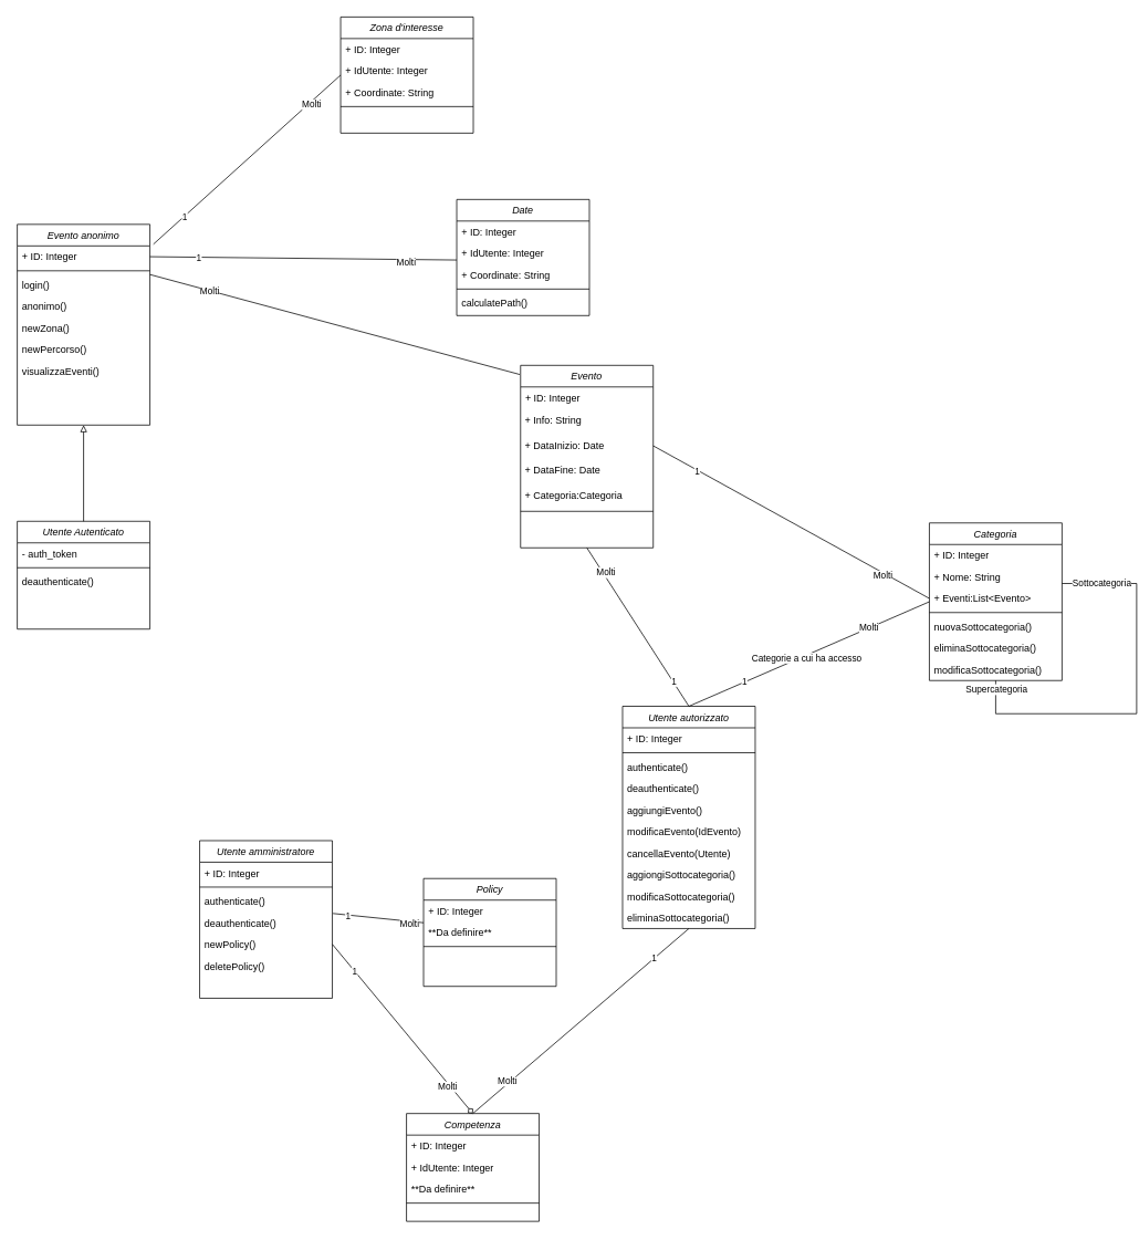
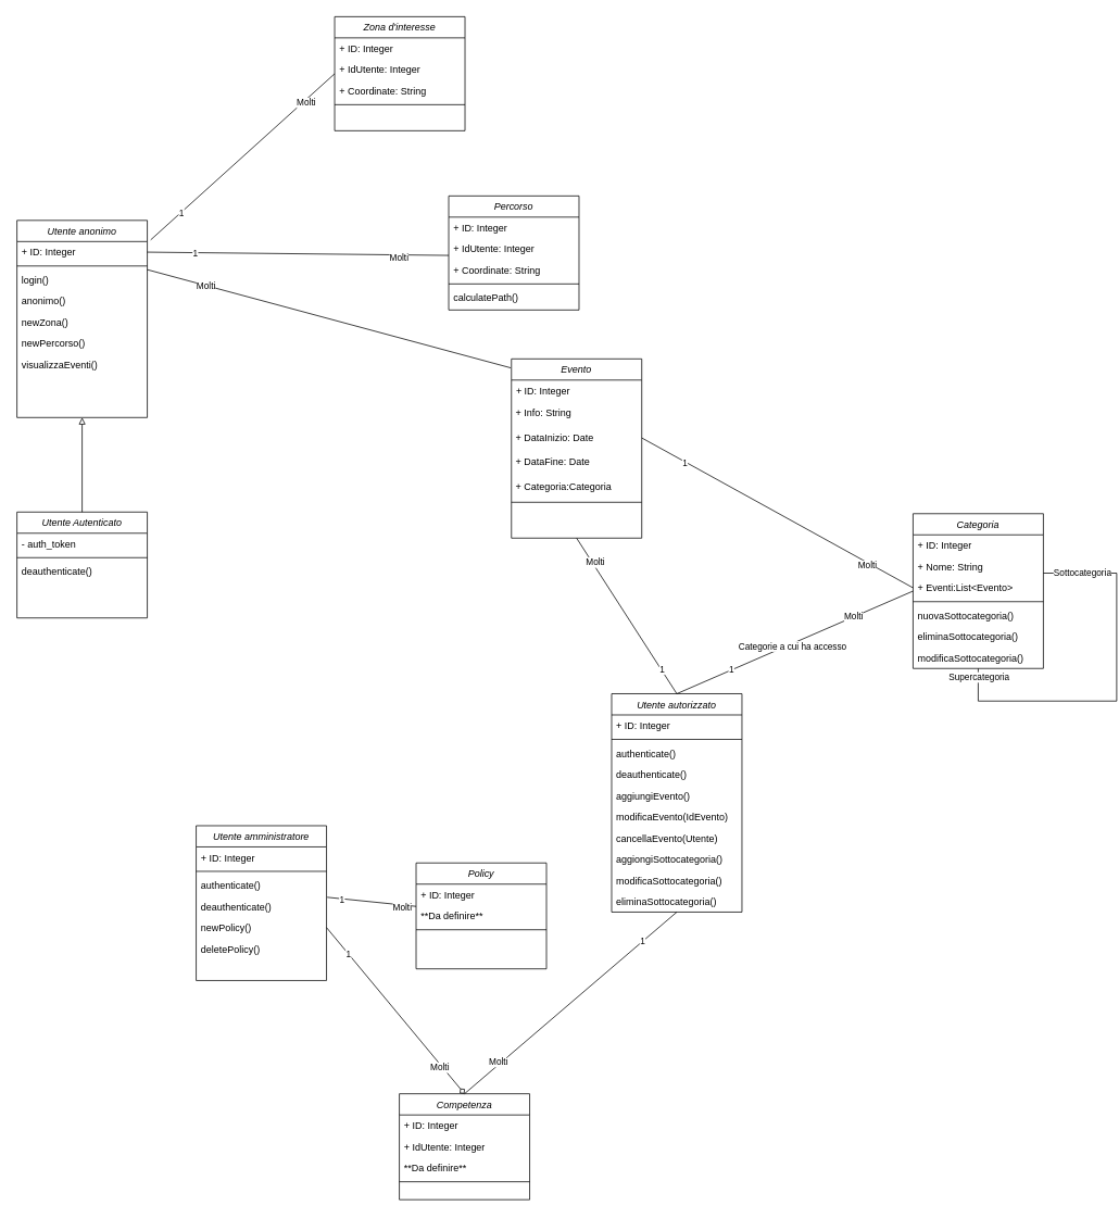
- <mxCell id="10" value="Date" style="swimlane;fontStyle=2;align=center;verticalAlign=top;childLayout=stackLayout;horizontal=1;startSize=26;horizontalStack=0;resizeParent=1;resizeLast=0;collapsible=1;marginBottom=0;rounded=0;shadow=0;strokeWidth=1;" parent="1" vertex="1"><mxGeometry x="550" y="240" width="160" height="140" as="geometry"><mxRectangle x="220" y="120" width="160" height="26" as="alternateBounds" /></mxGeometry></mxCell>
+ <mxCell id="10" value="Percorso" style="swimlane;fontStyle=2;align=center;verticalAlign=top;childLayout=stackLayout;horizontal=1;startSize=26;horizontalStack=0;resizeParent=1;resizeLast=0;collapsible=1;marginBottom=0;rounded=0;shadow=0;strokeWidth=1;" parent="1" vertex="1"><mxGeometry x="550" y="240" width="160" height="140" as="geometry"><mxRectangle x="220" y="120" width="160" height="26" as="alternateBounds" /></mxGeometry></mxCell>
- <mxCell id="2" value="Evento anonimo" style="swimlane;fontStyle=2;align=center;verticalAlign=top;childLayout=stackLayout;horizontal=1;startSize=26;horizontalStack=0;resizeParent=1;resizeLast=0;collapsible=1;marginBottom=0;rounded=0;shadow=0;strokeWidth=1;" parent="1" vertex="1"><mxGeometry x="20" y="270" width="160" height="242" as="geometry"><mxRectangle x="220" y="120" width="160" height="26" as="alternateBounds" /></mxGeometry></mxCell>
+ <mxCell id="2" value="Utente anonimo" style="swimlane;fontStyle=2;align=center;verticalAlign=top;childLayout=stackLayout;horizontal=1;startSize=26;horizontalStack=0;resizeParent=1;resizeLast=0;collapsible=1;marginBottom=0;rounded=0;shadow=0;strokeWidth=1;" parent="1" vertex="1"><mxGeometry x="20" y="270" width="160" height="242" as="geometry"><mxRectangle x="220" y="120" width="160" height="26" as="alternateBounds" /></mxGeometry></mxCell>
